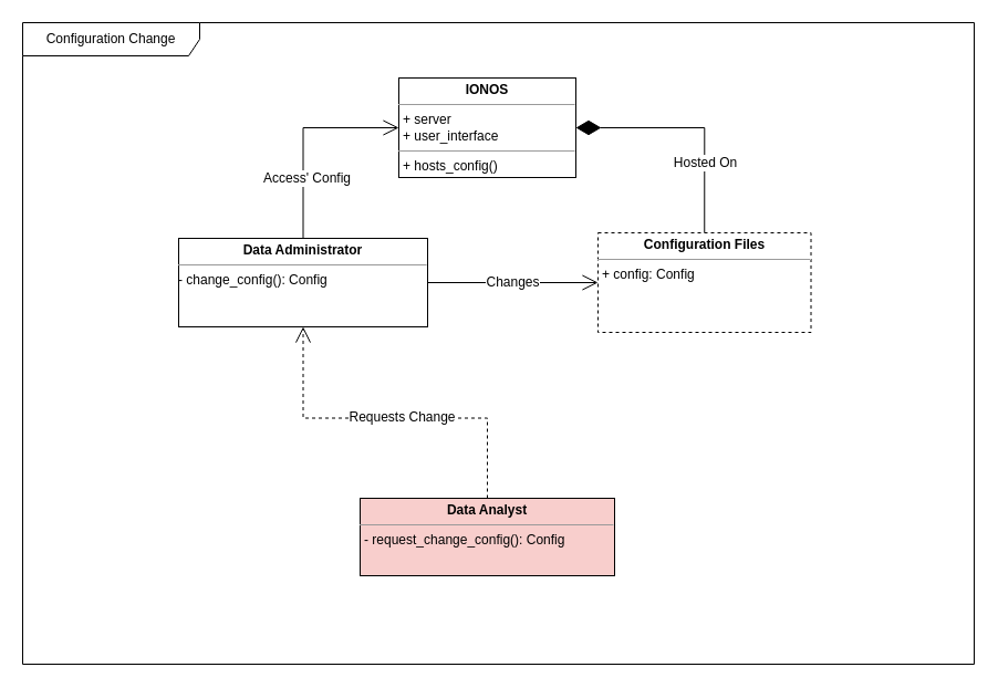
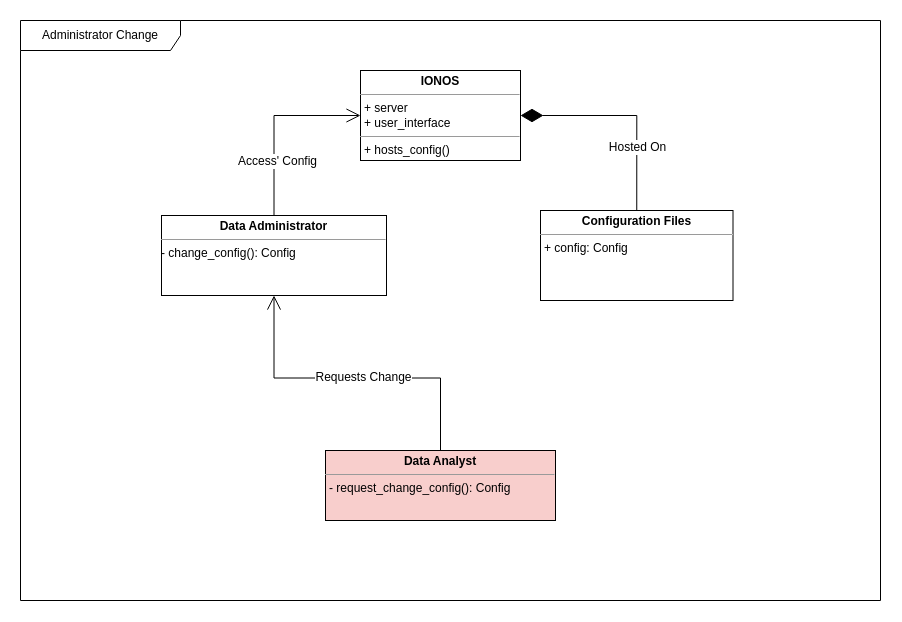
- <mxCell id="2" value="Configuration Change" style="shape=umlFrame;whiteSpace=wrap;html=1;pointerEvents=0;recursiveResize=0;container=1;collapsible=0;width=160;" vertex="1" parent="1"><mxGeometry x="20" y="20" width="860" height="580" as="geometry" /></mxCell>
+ <mxCell id="2" value="Administrator Change" style="shape=umlFrame;whiteSpace=wrap;html=1;pointerEvents=0;recursiveResize=0;container=1;collapsible=0;width=160;" vertex="1" parent="1"><mxGeometry x="20" y="20" width="860" height="580" as="geometry" /></mxCell>
- <mxCell id="7" style="edgeStyle=orthogonalEdgeStyle;rounded=0;orthogonalLoop=1;jettySize=auto;html=1;endArrow=open;endFill=0;endSize=12;" edge="1" parent="2" source="14" target="6"><mxGeometry relative="1" as="geometry" /></mxCell>
- <mxCell id="8" value="Changes" style="edgeLabel;html=1;align=center;verticalAlign=middle;resizable=0;points=[];fontSize=12;" connectable="0" vertex="1" parent="7"><mxGeometry x="-0.011" y="1" relative="1" as="geometry"><mxPoint as="offset" /></mxGeometry></mxCell>
- <mxCell id="6" value="&lt;p style=&quot;margin:0px;margin-top:4px;text-align:center;&quot;&gt;&lt;b&gt;Configuration Files&lt;/b&gt;&lt;/p&gt;&lt;hr size=&quot;1&quot;&gt;&lt;p style=&quot;margin:0px;margin-left:4px;&quot;&gt;+ config: Config&lt;/p&gt;&lt;p style=&quot;margin:0px;margin-left:4px;&quot;&gt;&lt;br&gt;&lt;/p&gt;&lt;p style=&quot;margin:0px;margin-left:4px;&quot;&gt;&lt;br&gt;&lt;/p&gt;&lt;p style=&quot;margin:0px;margin-left:4px;&quot;&gt;&lt;br&gt;&lt;/p&gt;&lt;hr size=&quot;1&quot;&gt;&lt;p style=&quot;margin:0px;margin-left:4px;&quot;&gt;&lt;br&gt;&lt;/p&gt;" style="verticalAlign=top;align=left;overflow=fill;fontSize=12;fontFamily=Helvetica;html=1;whiteSpace=wrap;dashed=1;" vertex="1" parent="2"><mxGeometry x="520" y="190" width="192.5" height="90" as="geometry" /></mxCell>
+ <mxCell id="6" value="&lt;p style=&quot;margin:0px;margin-top:4px;text-align:center;&quot;&gt;&lt;b&gt;Configuration Files&lt;/b&gt;&lt;/p&gt;&lt;hr size=&quot;1&quot;&gt;&lt;p style=&quot;margin:0px;margin-left:4px;&quot;&gt;+ config: Config&lt;/p&gt;&lt;p style=&quot;margin:0px;margin-left:4px;&quot;&gt;&lt;br&gt;&lt;/p&gt;&lt;p style=&quot;margin:0px;margin-left:4px;&quot;&gt;&lt;br&gt;&lt;/p&gt;&lt;p style=&quot;margin:0px;margin-left:4px;&quot;&gt;&lt;br&gt;&lt;/p&gt;&lt;hr size=&quot;1&quot;&gt;&lt;p style=&quot;margin:0px;margin-left:4px;&quot;&gt;&lt;br&gt;&lt;/p&gt;" style="verticalAlign=top;align=left;overflow=fill;fontSize=12;fontFamily=Helvetica;html=1;whiteSpace=wrap;" vertex="1" parent="2"><mxGeometry x="520" y="190" width="192.5" height="90" as="geometry" /></mxCell>
- <mxCell id="9" style="edgeStyle=orthogonalEdgeStyle;rounded=0;orthogonalLoop=1;jettySize=auto;html=1;entryX=0.5;entryY=1;entryDx=0;entryDy=0;endArrow=open;endFill=0;endSize=12;dashed=1;" edge="1" parent="2" source="11" target="14"><mxGeometry relative="1" as="geometry" /></mxCell>
+ <mxCell id="9" style="edgeStyle=orthogonalEdgeStyle;rounded=0;orthogonalLoop=1;jettySize=auto;html=1;entryX=0.5;entryY=1;entryDx=0;entryDy=0;endArrow=open;endFill=0;endSize=12;" edge="1" parent="2" source="11" target="14"><mxGeometry relative="1" as="geometry" /></mxCell>
